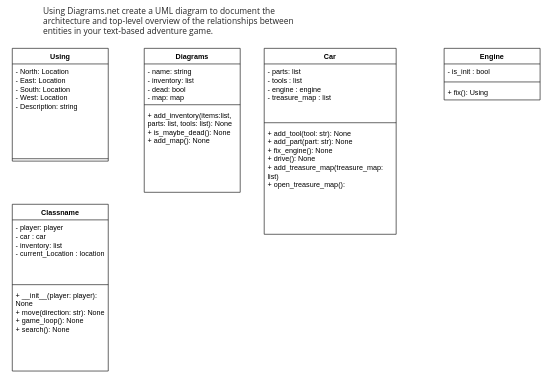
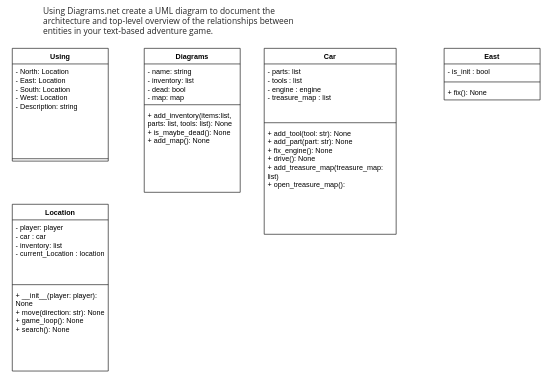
- <mxCell id="14" value="Engine" style="swimlane;fontStyle=1;align=center;verticalAlign=top;childLayout=stackLayout;horizontal=1;startSize=26;horizontalStack=0;resizeParent=1;resizeParentMax=0;resizeLast=0;collapsible=1;marginBottom=0;whiteSpace=wrap;html=1;" parent="1" vertex="1"><mxGeometry x="740" y="80" width="160" height="86" as="geometry" /></mxCell>
+ <mxCell id="14" value="East" style="swimlane;fontStyle=1;align=center;verticalAlign=top;childLayout=stackLayout;horizontal=1;startSize=26;horizontalStack=0;resizeParent=1;resizeParentMax=0;resizeLast=0;collapsible=1;marginBottom=0;whiteSpace=wrap;html=1;" parent="1" vertex="1"><mxGeometry x="740" y="80" width="160" height="86" as="geometry" /></mxCell>
- <mxCell id="17" value="+ fix(): Using" style="text;strokeColor=none;fillColor=none;align=left;verticalAlign=top;spacingLeft=4;spacingRight=4;overflow=hidden;rotatable=0;points=[[0,0.5],[1,0.5]];portConstraint=eastwest;whiteSpace=wrap;html=1;" parent="14" vertex="1"><mxGeometry y="60" width="160" height="26" as="geometry" /></mxCell>
+ <mxCell id="17" value="+ fix(): None" style="text;strokeColor=none;fillColor=none;align=left;verticalAlign=top;spacingLeft=4;spacingRight=4;overflow=hidden;rotatable=0;points=[[0,0.5],[1,0.5]];portConstraint=eastwest;whiteSpace=wrap;html=1;" parent="14" vertex="1"><mxGeometry y="60" width="160" height="26" as="geometry" /></mxCell>
- <mxCell id="18" value="Classname" style="swimlane;fontStyle=1;align=center;verticalAlign=top;childLayout=stackLayout;horizontal=1;startSize=26;horizontalStack=0;resizeParent=1;resizeParentMax=0;resizeLast=0;collapsible=1;marginBottom=0;whiteSpace=wrap;html=1;" parent="1" vertex="1"><mxGeometry x="20" y="340" width="160" height="278" as="geometry" /></mxCell>
+ <mxCell id="18" value="Location" style="swimlane;fontStyle=1;align=center;verticalAlign=top;childLayout=stackLayout;horizontal=1;startSize=26;horizontalStack=0;resizeParent=1;resizeParentMax=0;resizeLast=0;collapsible=1;marginBottom=0;whiteSpace=wrap;html=1;" parent="1" vertex="1"><mxGeometry x="20" y="340" width="160" height="278" as="geometry" /></mxCell>
